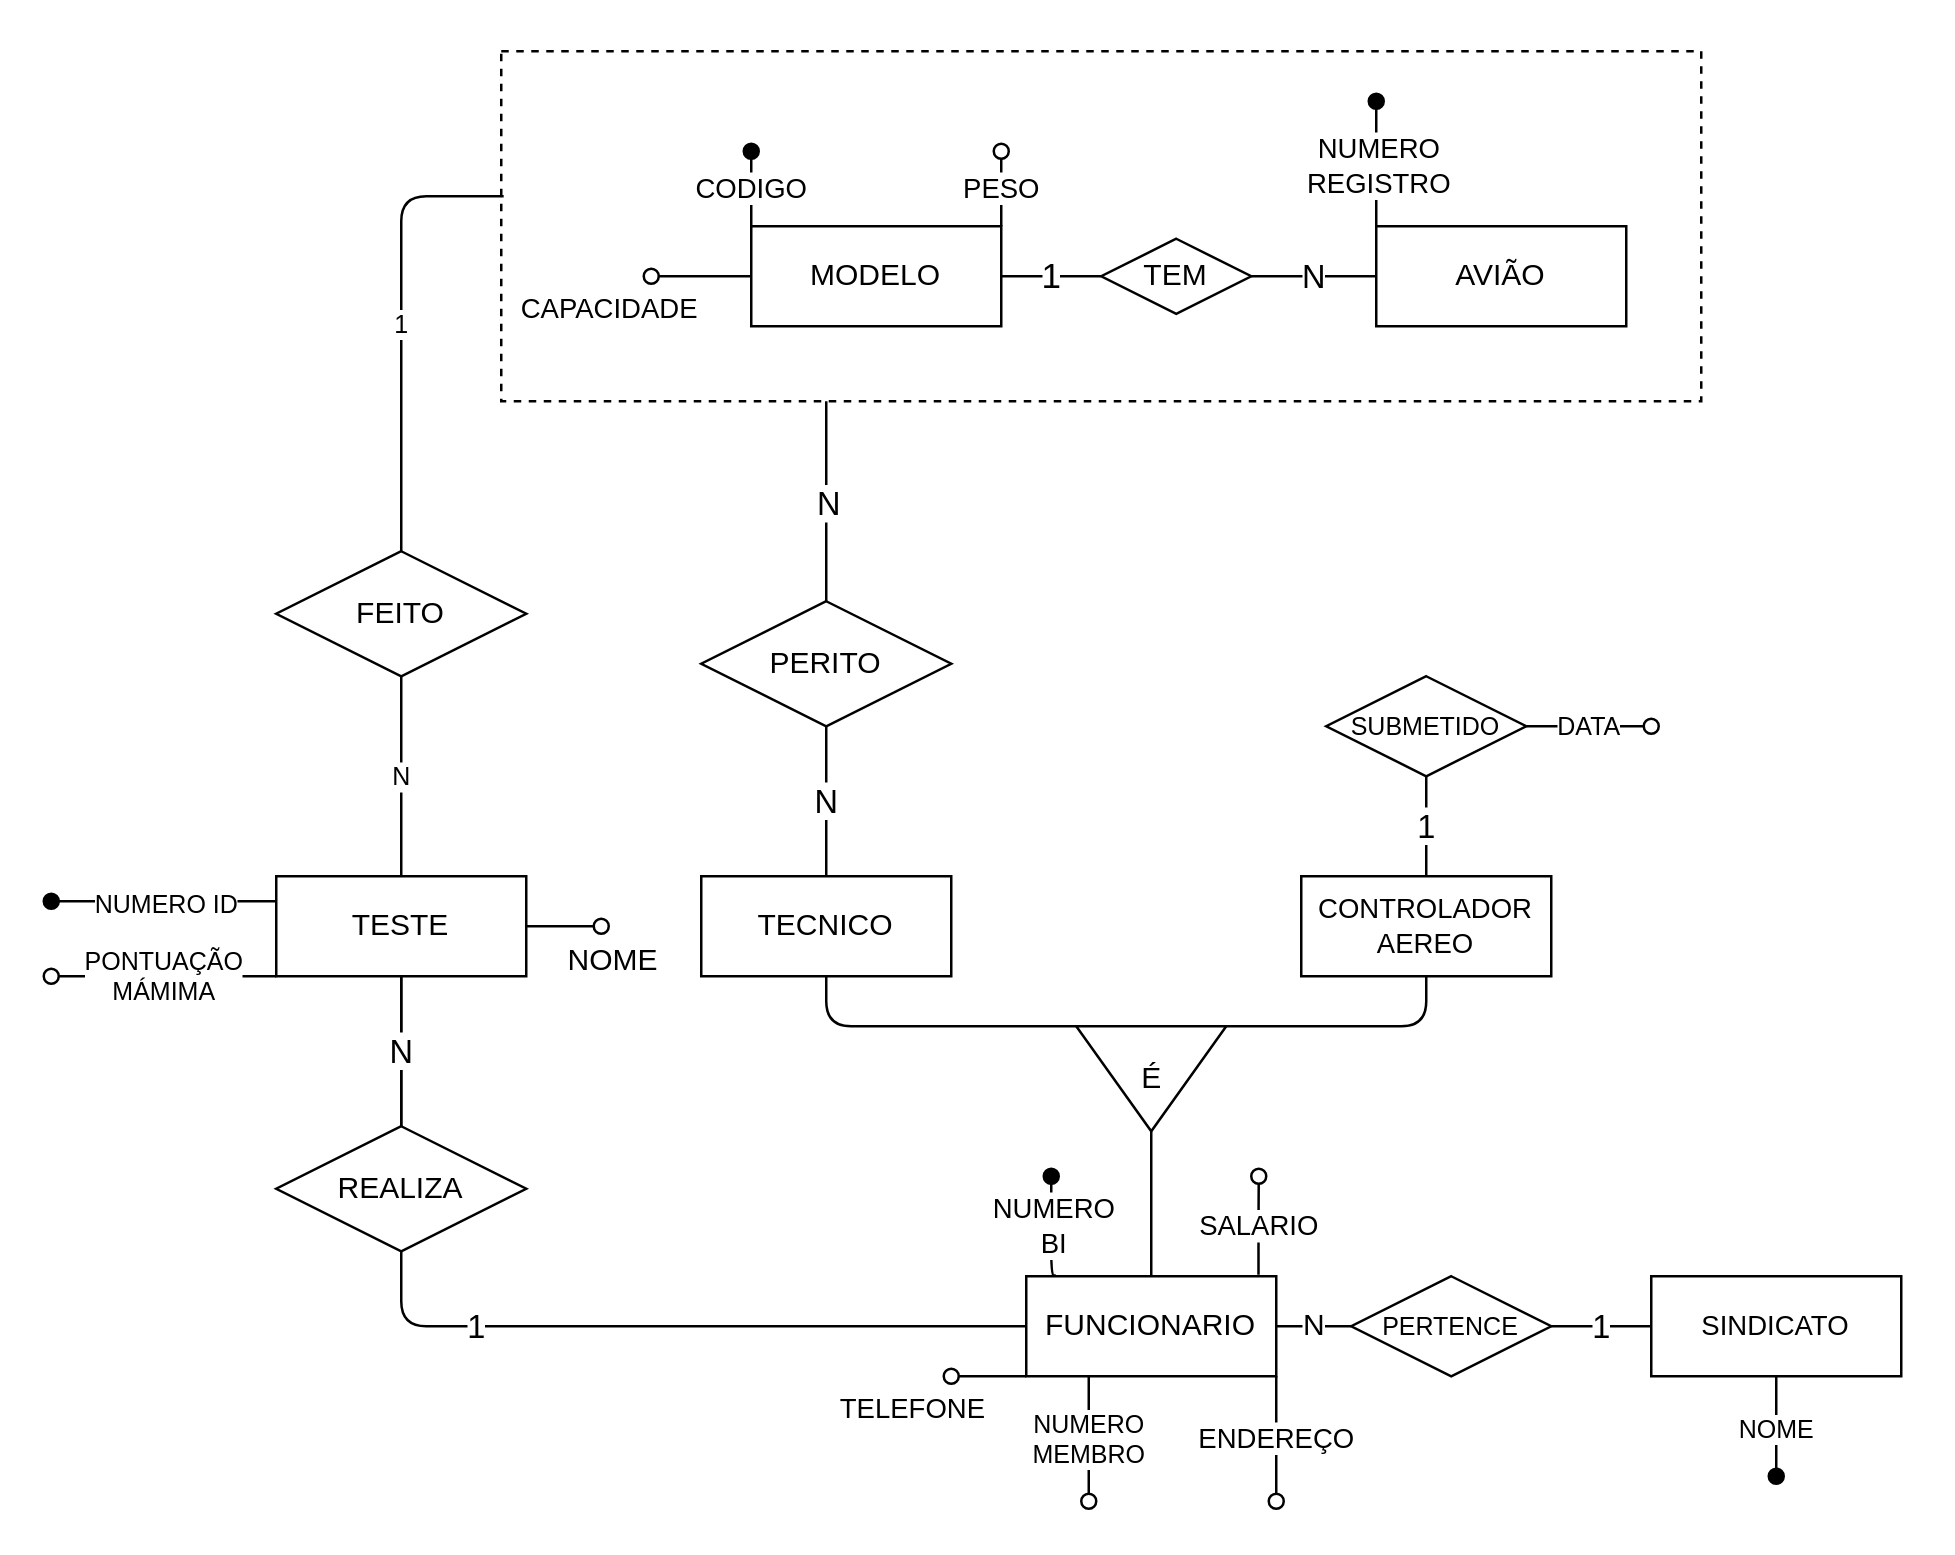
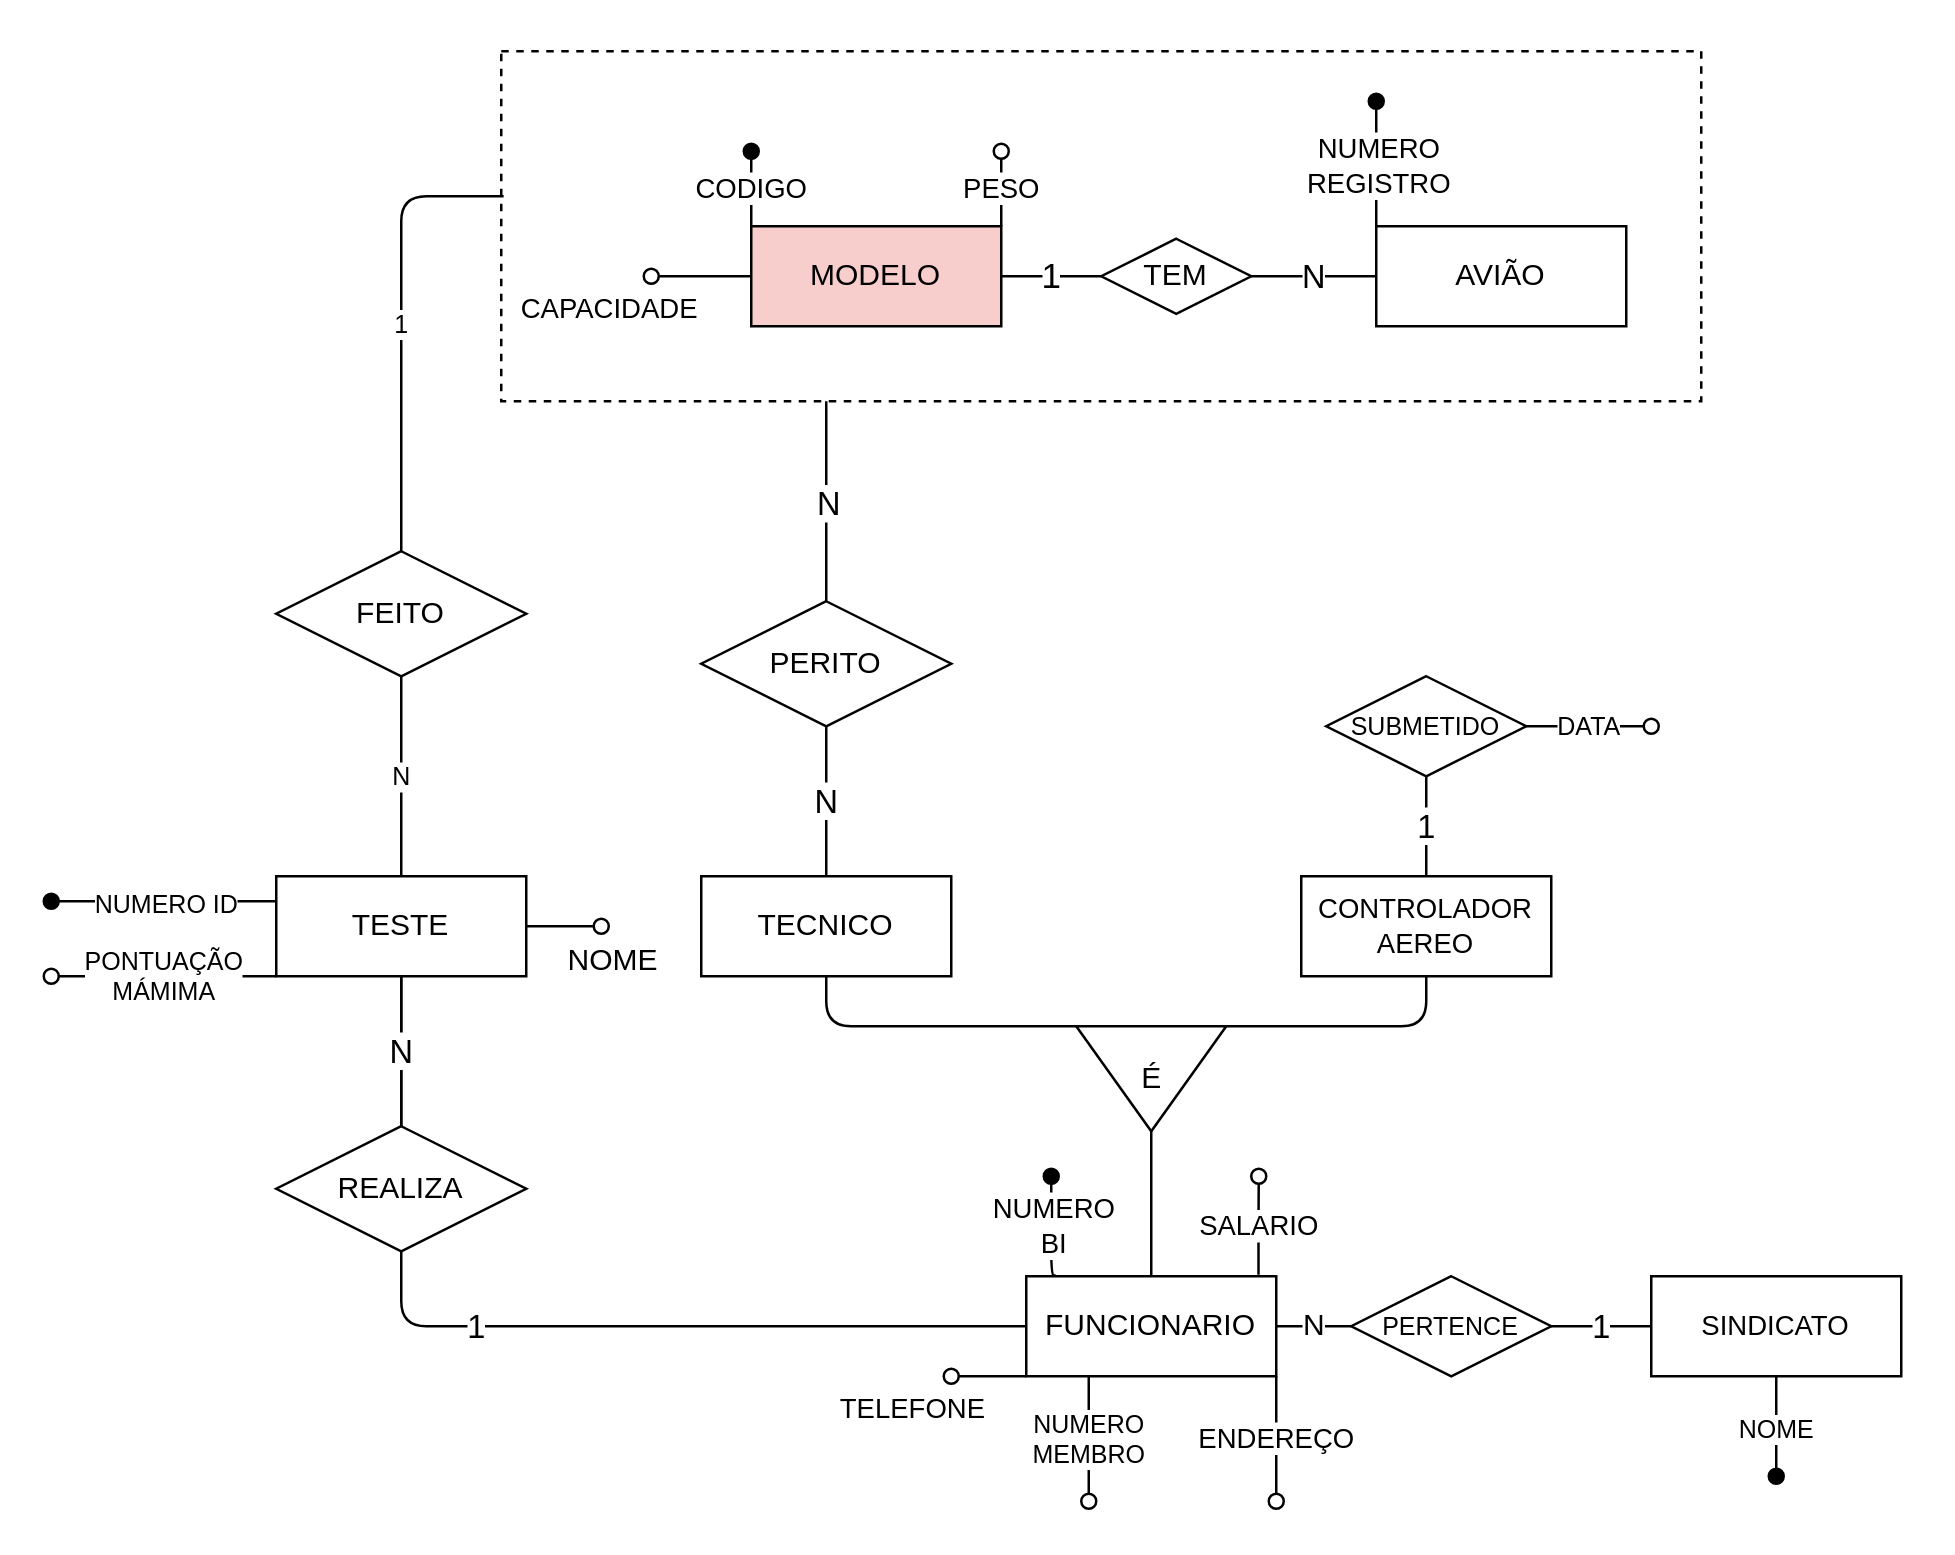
- <mxCell id="16" value="MODELO" style="whiteSpace=wrap;html=1;align=center;" parent="14" vertex="1"><mxGeometry x="100" y="70" width="100" height="40" as="geometry" /></mxCell>
+ <mxCell id="16" value="MODELO" style="whiteSpace=wrap;html=1;align=center;fillColor=#f8cecc;" parent="14" vertex="1"><mxGeometry x="100" y="70" width="100" height="40" as="geometry" /></mxCell>
